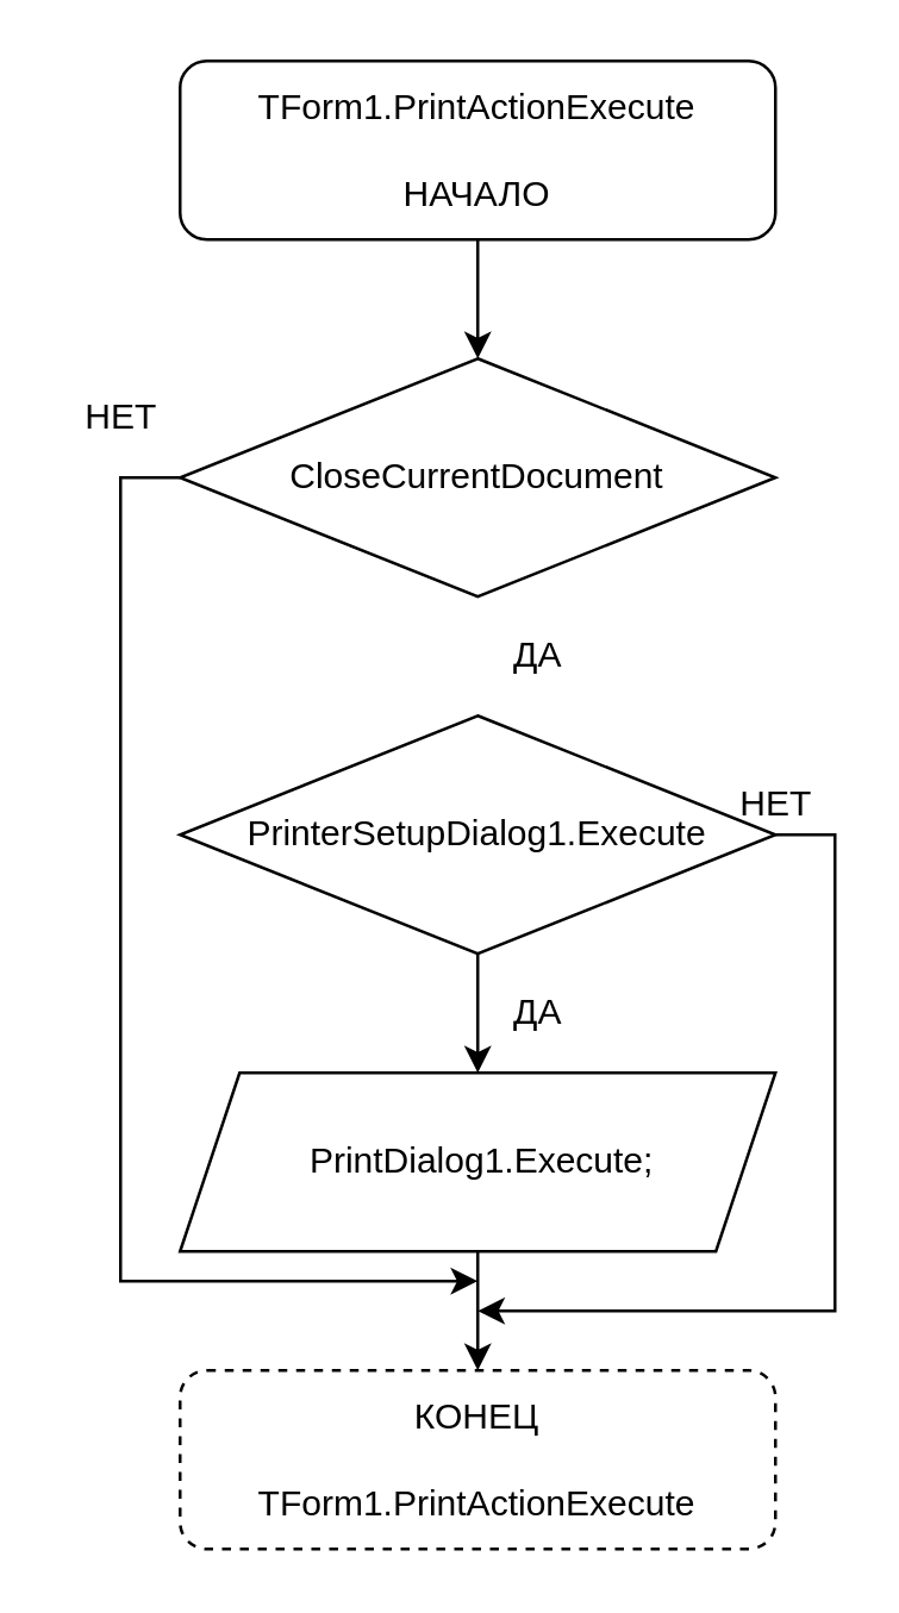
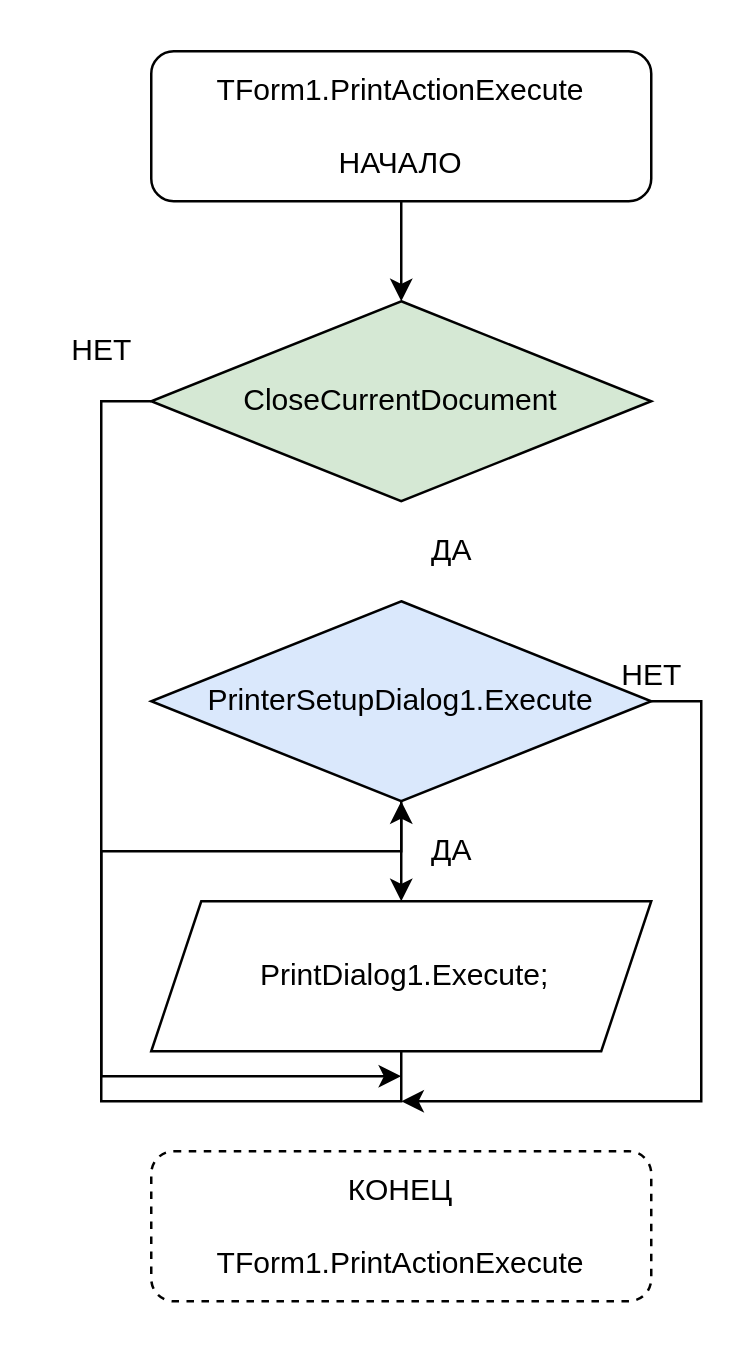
- <mxCell id="5" value="CloseCurrentDocument" style="rhombus;whiteSpace=wrap;html=1;" vertex="1" parent="1"><mxGeometry x="60" y="120" width="200" height="80" as="geometry" /></mxCell>
+ <mxCell id="5" value="CloseCurrentDocument" style="rhombus;whiteSpace=wrap;html=1;fillColor=#d5e8d4;" vertex="1" parent="1"><mxGeometry x="60" y="120" width="200" height="80" as="geometry" /></mxCell>
- <mxCell id="8" value="PrinterSetupDialog1.Execute" style="rhombus;whiteSpace=wrap;html=1;" vertex="1" parent="1"><mxGeometry x="60" y="240" width="200" height="80" as="geometry" /></mxCell>
+ <mxCell id="8" value="PrinterSetupDialog1.Execute" style="rhombus;whiteSpace=wrap;html=1;fillColor=#dae8fc;" vertex="1" parent="1"><mxGeometry x="60" y="240" width="200" height="80" as="geometry" /></mxCell>
- <mxCell id="9" style="edgeStyle=orthogonalEdgeStyle;rounded=0;orthogonalLoop=1;jettySize=auto;html=1;exitX=0.5;exitY=1;exitDx=0;exitDy=0;" edge="1" parent="1" source="10" target="13"><mxGeometry relative="1" as="geometry" /></mxCell>
+ <mxCell id="9" style="edgeStyle=orthogonalEdgeStyle;rounded=0;orthogonalLoop=1;jettySize=auto;html=1;exitX=0.5;exitY=1;exitDx=0;exitDy=0;" edge="1" parent="1" source="10" target="8"><mxGeometry relative="1" as="geometry" /></mxCell>
